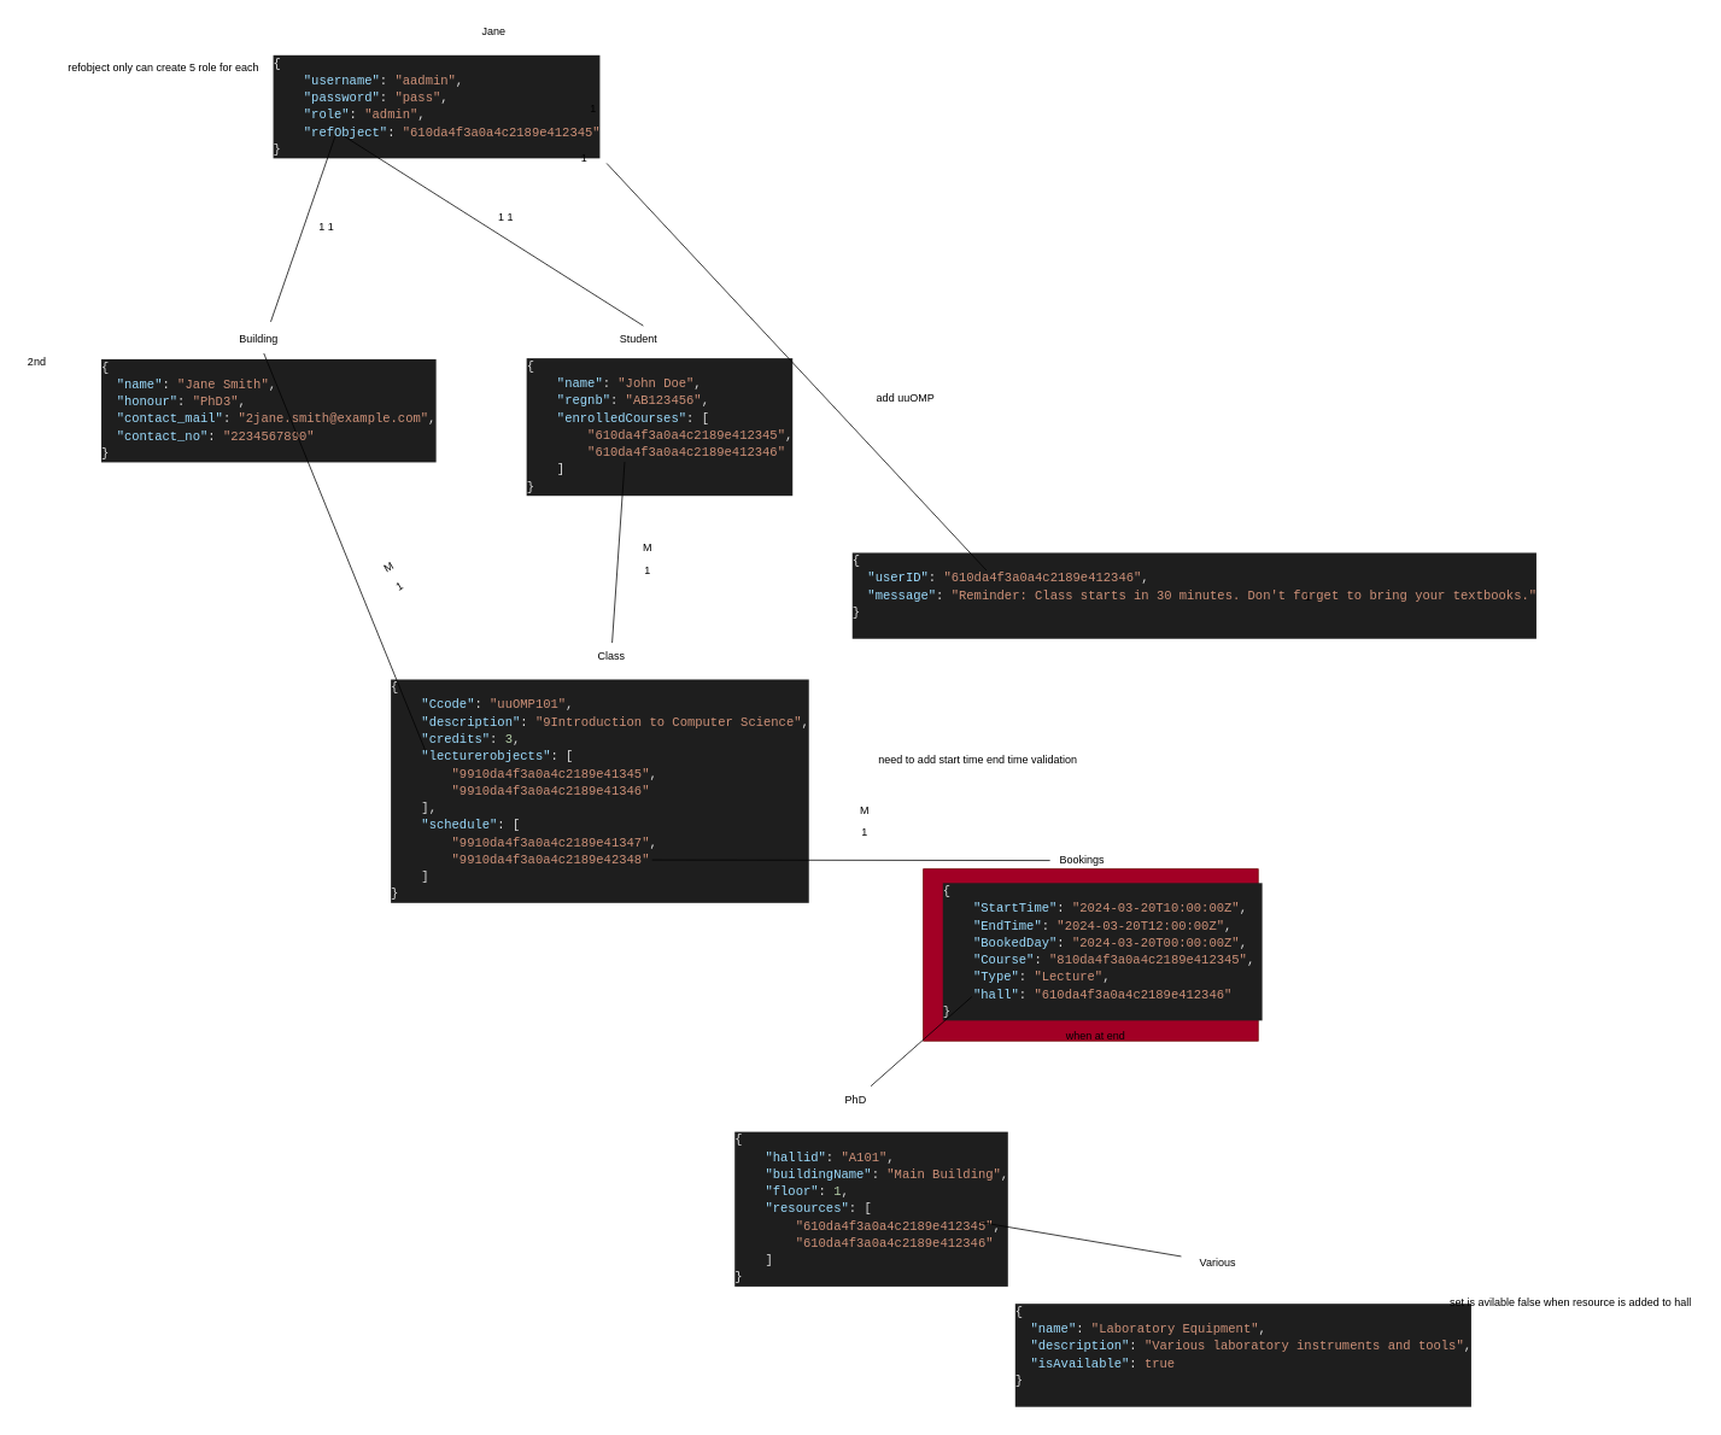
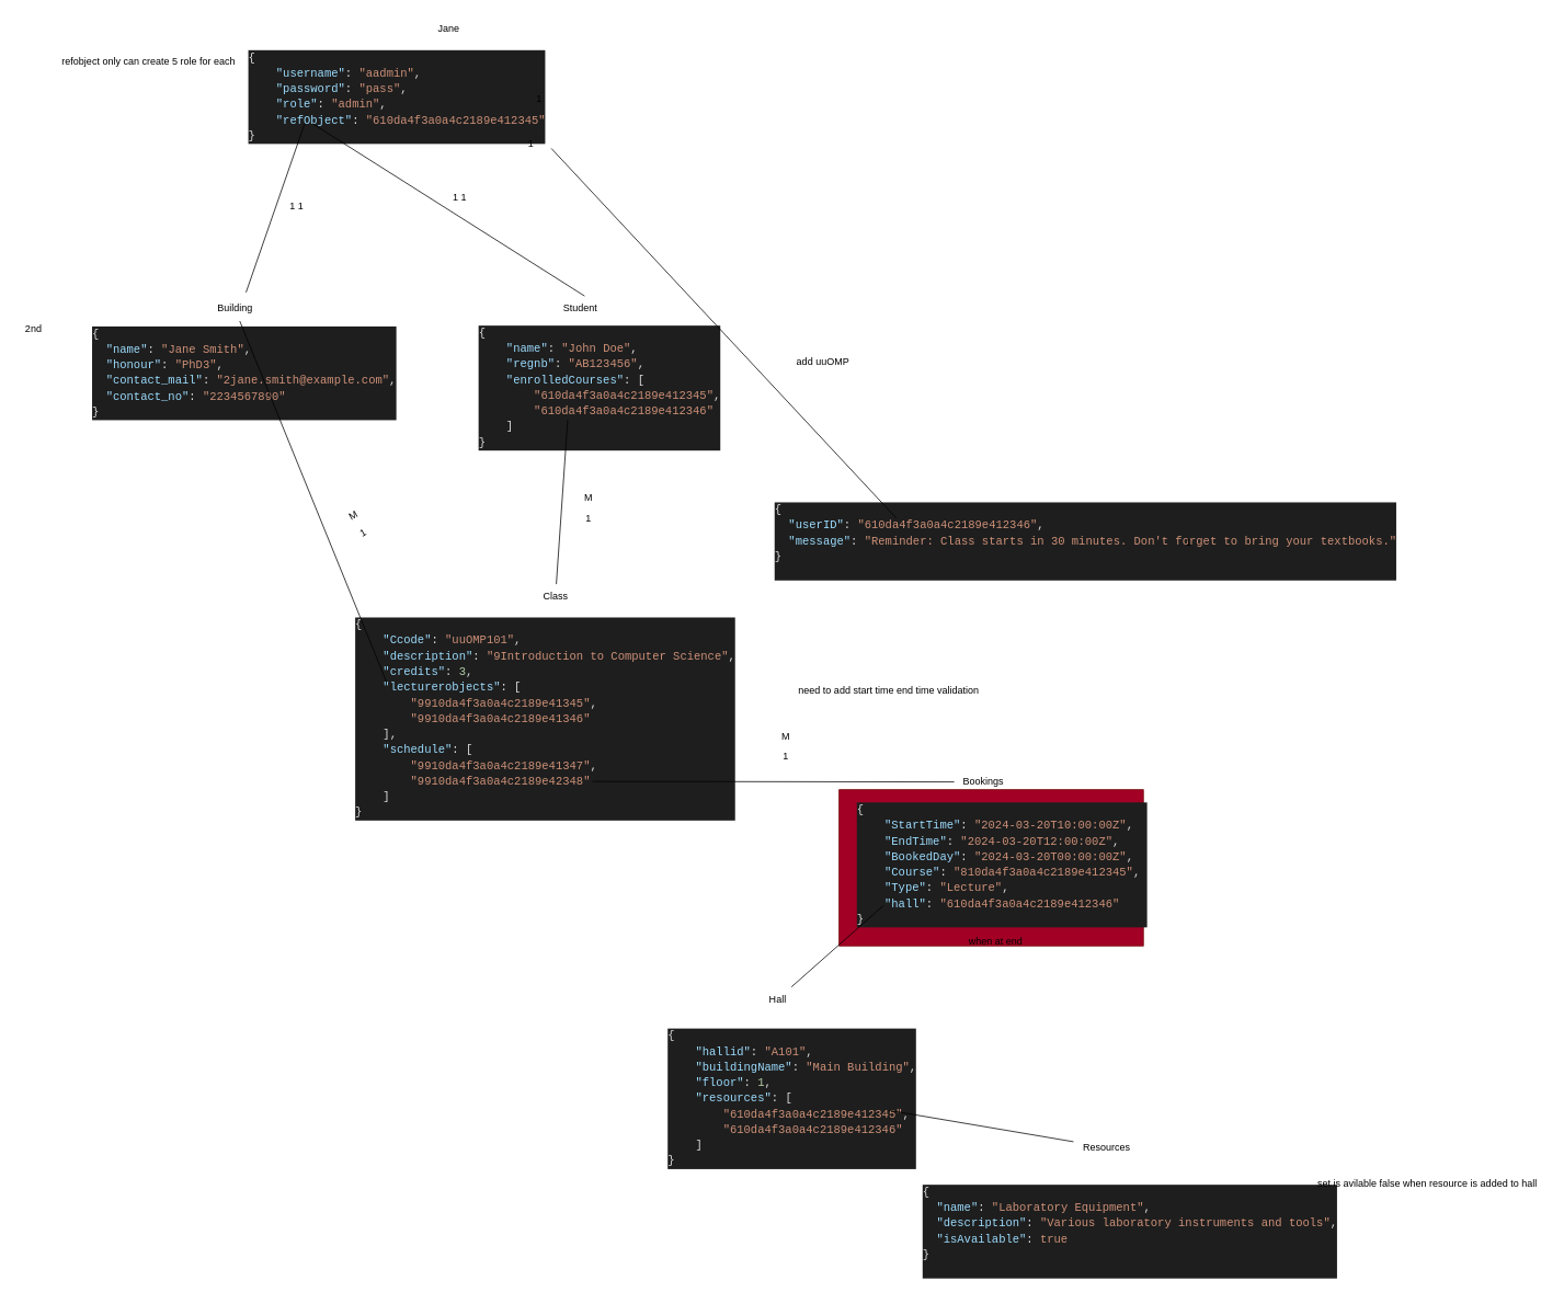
- <mxCell id="26" value="PhD" style="text;html=1;align=center;verticalAlign=middle;resizable=0;points=[];autosize=1;strokeColor=none;fillColor=none;" parent="24" vertex="1"><mxGeometry x="175" width="40" height="30" as="geometry" /></mxCell>
+ <mxCell id="26" value="Hall" style="text;html=1;align=center;verticalAlign=middle;resizable=0;points=[];autosize=1;strokeColor=none;fillColor=none;" parent="24" vertex="1"><mxGeometry x="175" width="40" height="30" as="geometry" /></mxCell>
- <mxCell id="29" value="Various" style="text;html=1;align=center;verticalAlign=middle;resizable=0;points=[];autosize=1;strokeColor=none;fillColor=none;" parent="27" vertex="1"><mxGeometry x="155" width="80" height="30" as="geometry" /></mxCell>
+ <mxCell id="29" value="Resources" style="text;html=1;align=center;verticalAlign=middle;resizable=0;points=[];autosize=1;strokeColor=none;fillColor=none;" parent="27" vertex="1"><mxGeometry x="155" width="80" height="30" as="geometry" /></mxCell>
